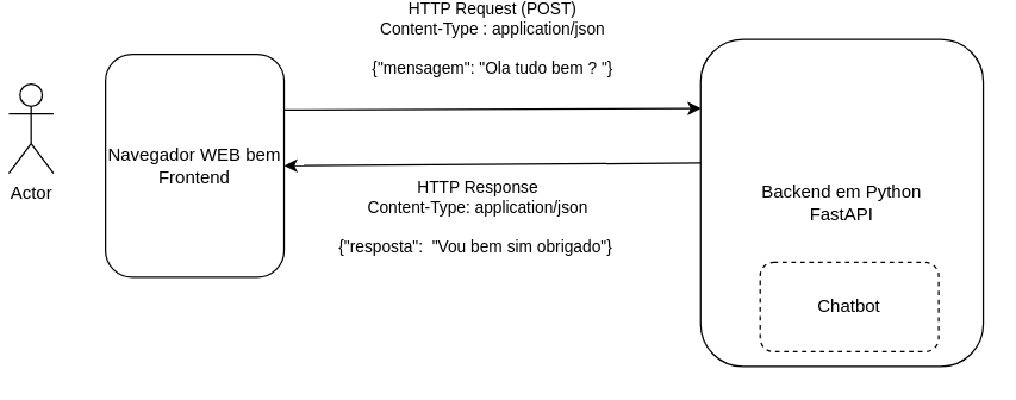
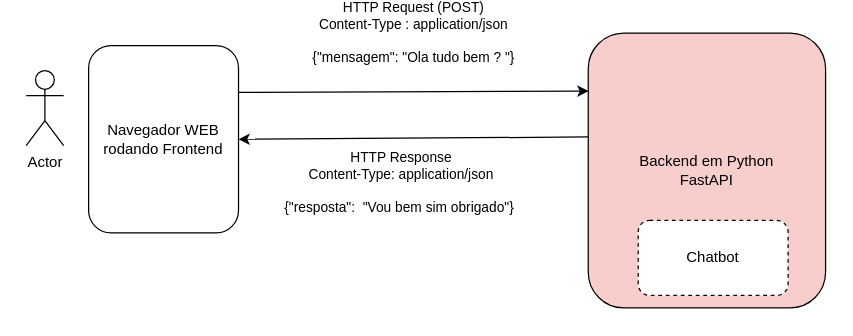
- <mxCell id="4" value="Actor" style="shape=umlActor;verticalLabelPosition=bottom;verticalAlign=top;html=1;outlineConnect=0;" vertex="1" parent="1"><mxGeometry x="5" y="50" width="30" height="60" as="geometry" /></mxCell>
+ <mxCell id="4" value="Actor" style="shape=umlActor;verticalLabelPosition=bottom;verticalAlign=top;html=1;outlineConnect=0;" vertex="1" parent="1"><mxGeometry x="20" y="50" width="30" height="60" as="geometry" /></mxCell>
- <mxCell id="5" value="Navegador WEB bem Frontend" style="rounded=1;whiteSpace=wrap;html=1;" vertex="1" parent="1"><mxGeometry x="70" y="30" width="120" height="150" as="geometry" /></mxCell>
+ <mxCell id="5" value="Navegador WEB rodando Frontend" style="rounded=1;whiteSpace=wrap;html=1;" vertex="1" parent="1"><mxGeometry x="70" y="30" width="120" height="150" as="geometry" /></mxCell>
- <mxCell id="2" value="Backend em Python&lt;div&gt;FastAPI&lt;/div&gt;" style="rounded=1;whiteSpace=wrap;html=1;" vertex="1" parent="1"><mxGeometry x="470" y="20" width="190" height="220" as="geometry" /></mxCell>
+ <mxCell id="2" value="Backend em Python&lt;div&gt;FastAPI&lt;/div&gt;" style="rounded=1;whiteSpace=wrap;html=1;fillColor=#f8cecc;" vertex="1" parent="1"><mxGeometry x="470" y="20" width="190" height="220" as="geometry" /></mxCell>
